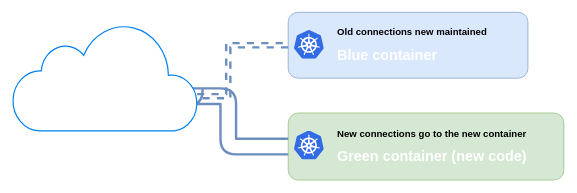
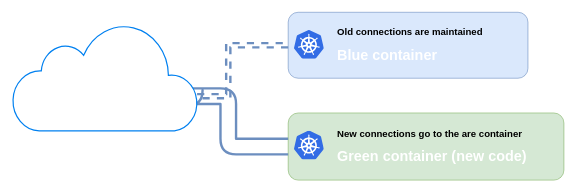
- <mxCell id="2" value="&lt;span style=&quot;white-space: pre&quot;&gt;&#09;&lt;/span&gt;&lt;span style=&quot;white-space: pre&quot;&gt;&#09;&lt;/span&gt;&lt;span style=&quot;white-space: pre&quot;&gt;&#09;&lt;/span&gt;&lt;font style=&quot;font-size: 16px&quot;&gt;&lt;b&gt;Old connections new maintained&lt;/b&gt;&lt;/font&gt;&lt;br&gt;&lt;span style=&quot;white-space: pre&quot;&gt;&#09;&lt;/span&gt;&lt;span style=&quot;white-space: pre&quot;&gt;&#09;&lt;/span&gt;&lt;span style=&quot;white-space: pre&quot;&gt;&#09;&lt;/span&gt;&lt;br&gt;&lt;span style=&quot;white-space: pre&quot;&gt;&#09;&lt;/span&gt;&lt;span style=&quot;white-space: pre&quot;&gt;&#09;&lt;/span&gt;&lt;span style=&quot;white-space: pre&quot;&gt;&#09;&lt;/span&gt;&lt;font size=&quot;1&quot; color=&quot;#ffffff&quot;&gt;&lt;b style=&quot;font-size: 24px&quot;&gt;Blue container&lt;/b&gt;&lt;/font&gt;" style="rounded=1;whiteSpace=wrap;html=1;fillColor=#dae8fc;strokeColor=#6c8ebf;align=left;" vertex="1" parent="1"><mxGeometry x="480" y="20" width="400" height="110" as="geometry" /></mxCell>
+ <mxCell id="2" value="&lt;span style=&quot;white-space: pre&quot;&gt;&#09;&lt;/span&gt;&lt;span style=&quot;white-space: pre&quot;&gt;&#09;&lt;/span&gt;&lt;span style=&quot;white-space: pre&quot;&gt;&#09;&lt;/span&gt;&lt;font style=&quot;font-size: 16px&quot;&gt;&lt;b&gt;Old connections are maintained&lt;/b&gt;&lt;/font&gt;&lt;br&gt;&lt;span style=&quot;white-space: pre&quot;&gt;&#09;&lt;/span&gt;&lt;span style=&quot;white-space: pre&quot;&gt;&#09;&lt;/span&gt;&lt;span style=&quot;white-space: pre&quot;&gt;&#09;&lt;/span&gt;&lt;br&gt;&lt;span style=&quot;white-space: pre&quot;&gt;&#09;&lt;/span&gt;&lt;span style=&quot;white-space: pre&quot;&gt;&#09;&lt;/span&gt;&lt;span style=&quot;white-space: pre&quot;&gt;&#09;&lt;/span&gt;&lt;font size=&quot;1&quot; color=&quot;#ffffff&quot;&gt;&lt;b style=&quot;font-size: 24px&quot;&gt;Blue container&lt;/b&gt;&lt;/font&gt;" style="rounded=1;whiteSpace=wrap;html=1;fillColor=#dae8fc;strokeColor=#6c8ebf;align=left;" vertex="1" parent="1"><mxGeometry x="480" y="20" width="400" height="110" as="geometry" /></mxCell>
- <mxCell id="5" value="&lt;span style=&quot;white-space: pre&quot;&gt;&#09;&lt;/span&gt;&lt;span style=&quot;white-space: pre&quot;&gt;&#09;&lt;/span&gt;&lt;span style=&quot;white-space: pre&quot;&gt;&#09;&lt;/span&gt;&lt;font style=&quot;font-size: 16px&quot;&gt;&lt;b&gt;New connections go to the new container&lt;/b&gt;&lt;/font&gt;&lt;br&gt;&lt;span style=&quot;white-space: pre&quot;&gt;&#09;&lt;/span&gt;&lt;span style=&quot;white-space: pre&quot;&gt;&#09;&lt;/span&gt;&lt;span style=&quot;white-space: pre&quot;&gt;&#09;&lt;/span&gt;&lt;br&gt;&lt;span style=&quot;white-space: pre&quot;&gt;&#09;&lt;/span&gt;&lt;span style=&quot;white-space: pre&quot;&gt;&#09;&lt;/span&gt;&lt;span style=&quot;white-space: pre&quot;&gt;&#09;&lt;/span&gt;&lt;font size=&quot;1&quot; color=&quot;#ffffff&quot;&gt;&lt;b style=&quot;font-size: 24px&quot;&gt;Green container (new code)&lt;/b&gt;&lt;/font&gt;" style="rounded=1;whiteSpace=wrap;html=1;fillColor=#d5e8d4;strokeColor=#82b366;align=left;" vertex="1" parent="1"><mxGeometry x="480" y="188" width="460" height="112" as="geometry" /></mxCell>
+ <mxCell id="5" value="&lt;span style=&quot;white-space: pre&quot;&gt;&#09;&lt;/span&gt;&lt;span style=&quot;white-space: pre&quot;&gt;&#09;&lt;/span&gt;&lt;span style=&quot;white-space: pre&quot;&gt;&#09;&lt;/span&gt;&lt;font style=&quot;font-size: 16px&quot;&gt;&lt;b&gt;New connections go to the are container&lt;/b&gt;&lt;/font&gt;&lt;br&gt;&lt;span style=&quot;white-space: pre&quot;&gt;&#09;&lt;/span&gt;&lt;span style=&quot;white-space: pre&quot;&gt;&#09;&lt;/span&gt;&lt;span style=&quot;white-space: pre&quot;&gt;&#09;&lt;/span&gt;&lt;br&gt;&lt;span style=&quot;white-space: pre&quot;&gt;&#09;&lt;/span&gt;&lt;span style=&quot;white-space: pre&quot;&gt;&#09;&lt;/span&gt;&lt;span style=&quot;white-space: pre&quot;&gt;&#09;&lt;/span&gt;&lt;font size=&quot;1&quot; color=&quot;#ffffff&quot;&gt;&lt;b style=&quot;font-size: 24px&quot;&gt;Green container (new code)&lt;/b&gt;&lt;/font&gt;" style="rounded=1;whiteSpace=wrap;html=1;fillColor=#d5e8d4;strokeColor=#82b366;align=left;" vertex="1" parent="1"><mxGeometry x="480" y="188" width="460" height="112" as="geometry" /></mxCell>
